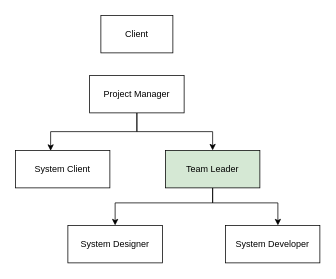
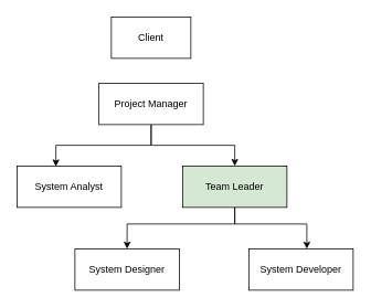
- <mxCell id="6" value="System Client" style="rounded=0;whiteSpace=wrap;html=1;" vertex="1" parent="1"><mxGeometry x="20" y="200" width="126" height="50" as="geometry" /></mxCell>
+ <mxCell id="6" value="System Analyst" style="rounded=0;whiteSpace=wrap;html=1;" vertex="1" parent="1"><mxGeometry x="20" y="200" width="126" height="50" as="geometry" /></mxCell>
